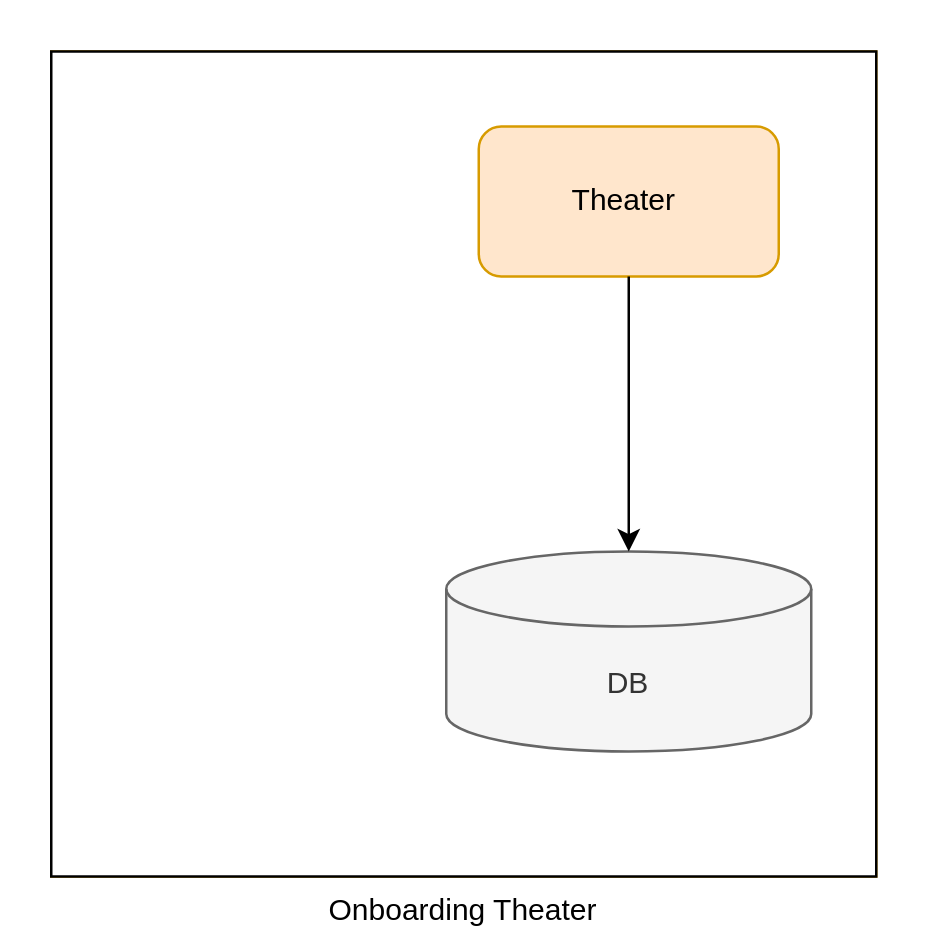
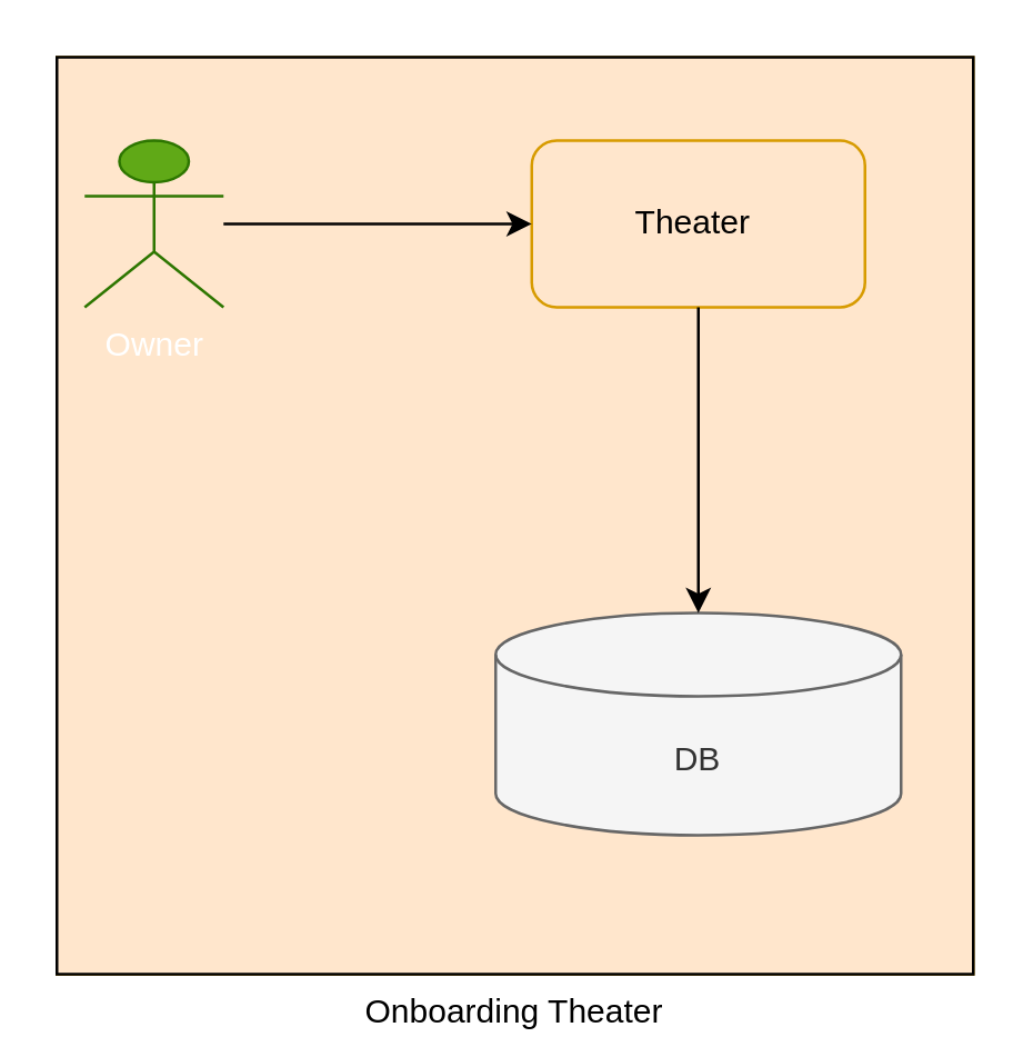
+ <mxCell id="8" value="Owner" style="shape=umlActor;verticalLabelPosition=bottom;verticalAlign=top;html=1;outlineConnect=0;fillColor=#60a917;fontColor=#ffffff;strokeColor=#2D7600;" parent="2" vertex="1"><mxGeometry x="10" y="30" width="50" height="60" as="geometry" /></mxCell>
+ <mxCell id="7" style="edgeStyle=orthogonalEdgeStyle;rounded=0;orthogonalLoop=1;jettySize=auto;html=1;" parent="2" source="8" target="4" edge="1"><mxGeometry relative="1" as="geometry" /></mxCell>
- <mxCell id="3" value="Onboarding Theater" style="whiteSpace=wrap;html=1;aspect=fixed;labelPosition=center;verticalLabelPosition=bottom;align=center;verticalAlign=top;" parent="2" vertex="1"><mxGeometry width="330" height="330" as="geometry" /></mxCell>
+ <mxCell id="3" value="Onboarding Theater" style="whiteSpace=wrap;html=1;aspect=fixed;labelPosition=center;verticalLabelPosition=bottom;align=center;verticalAlign=top;fillColor=#ffe6cc;" parent="2" vertex="1"><mxGeometry width="330" height="330" as="geometry" /></mxCell>
